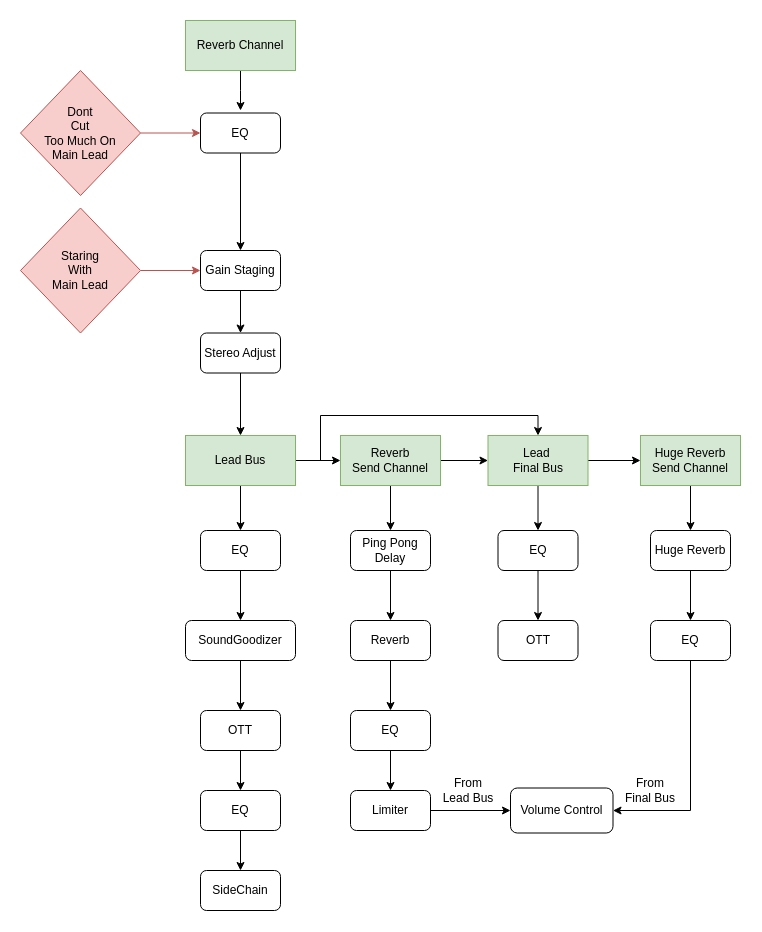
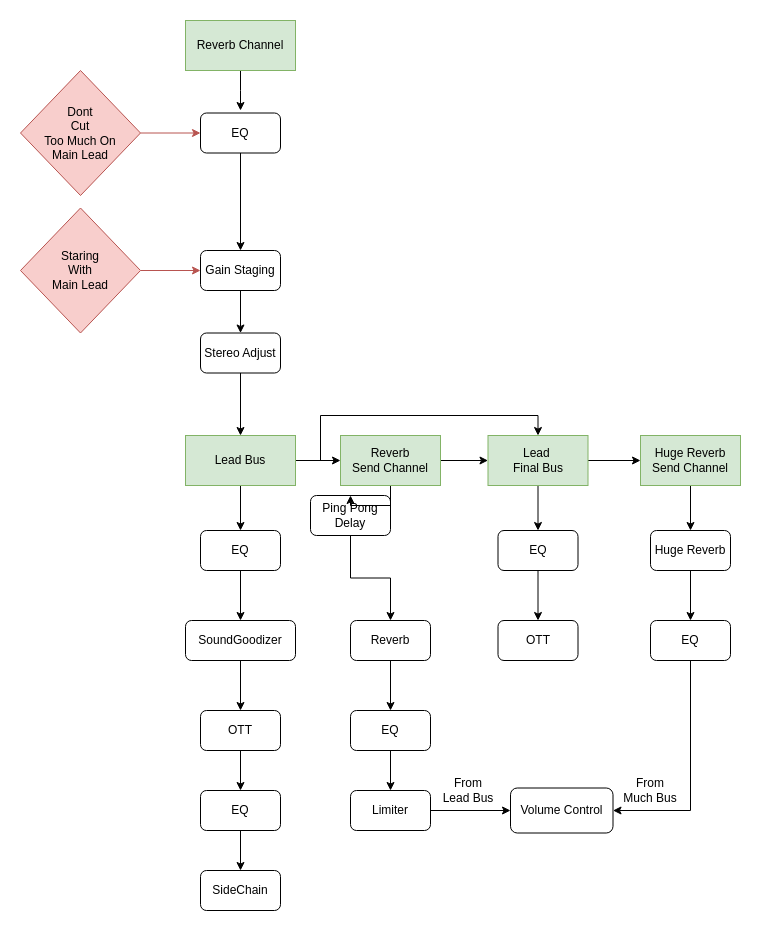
- <mxCell id="27" value="Ping Pong&lt;br&gt;Delay" style="rounded=1;whiteSpace=wrap;html=1;" parent="1" vertex="1"><mxGeometry x="350" y="530" width="80" height="40" as="geometry" /></mxCell>
+ <mxCell id="27" value="Ping Pong&lt;br&gt;Delay" style="rounded=1;whiteSpace=wrap;html=1;" parent="1" vertex="1"><mxGeometry x="310" y="495" width="80" height="40" as="geometry" /></mxCell>
- <mxCell id="51" value="From&lt;br&gt;Final Bus" style="text;html=1;strokeColor=none;fillColor=none;align=center;verticalAlign=middle;whiteSpace=wrap;rounded=0;" parent="1" vertex="1"><mxGeometry x="620" y="780" width="60" height="20" as="geometry" /></mxCell>
+ <mxCell id="51" value="From&lt;br&gt;Much Bus" style="text;html=1;strokeColor=none;fillColor=none;align=center;verticalAlign=middle;whiteSpace=wrap;rounded=0;" parent="1" vertex="1"><mxGeometry x="620" y="780" width="60" height="20" as="geometry" /></mxCell>
